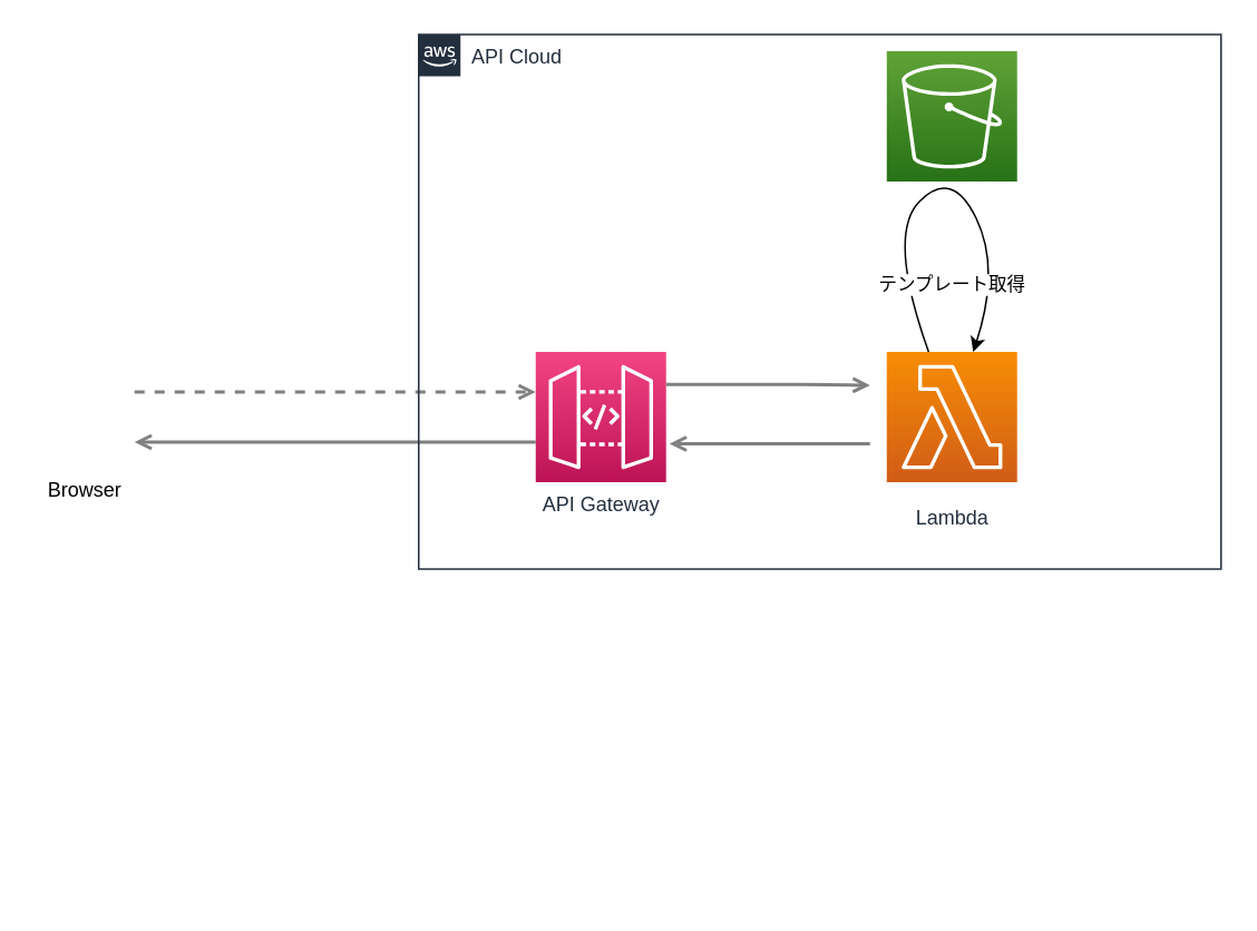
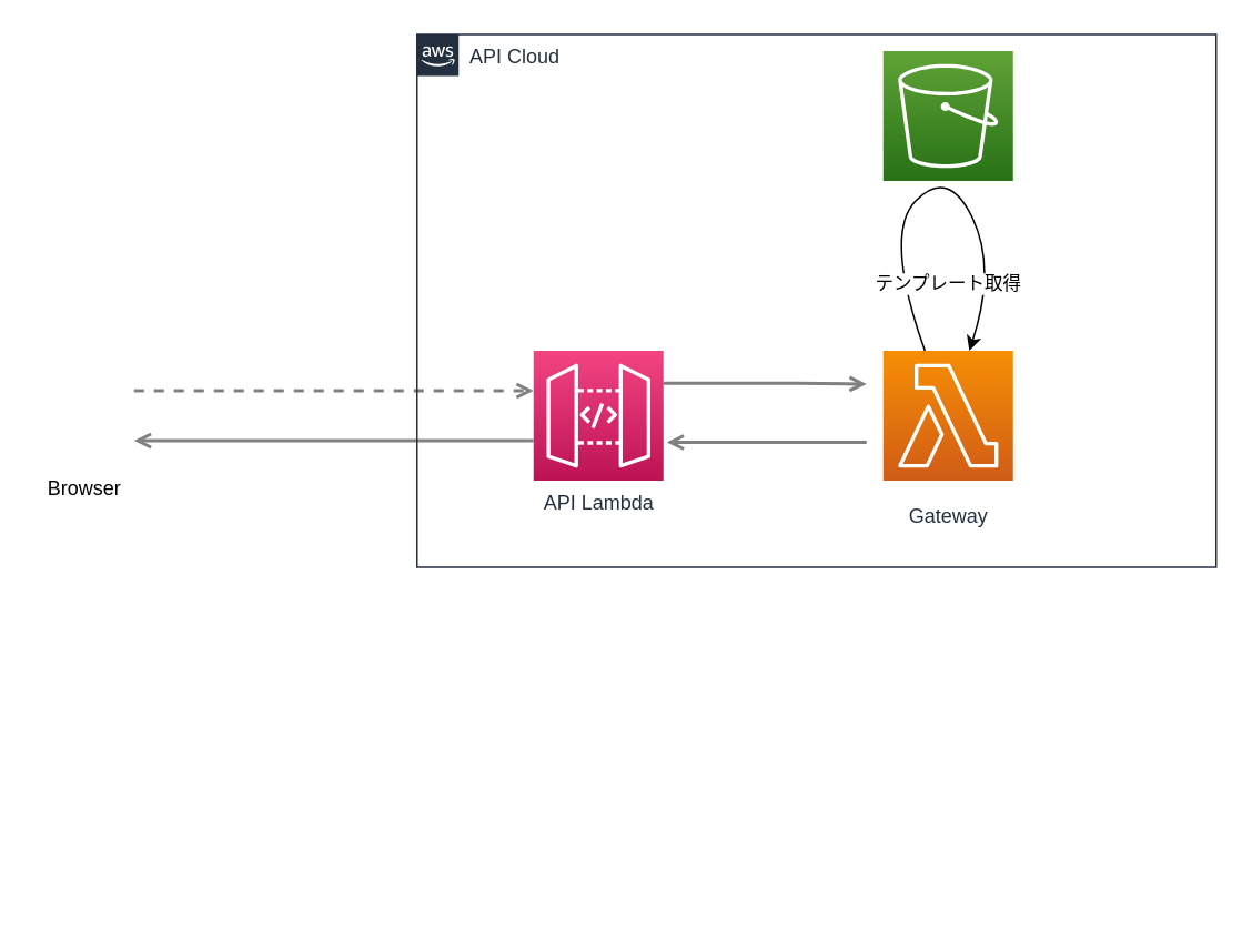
- <mxCell id="5" value="API Gateway" style="points=[[0,0,0],[0.25,0,0],[0.5,0,0],[0.75,0,0],[1,0,0],[0,1,0],[0.25,1,0],[0.5,1,0],[0.75,1,0],[1,1,0],[0,0.25,0],[0,0.5,0],[0,0.75,0],[1,0.25,0],[1,0.5,0],[1,0.75,0]];outlineConnect=0;fontColor=#232F3E;gradientColor=#F34482;gradientDirection=north;fillColor=#BC1356;strokeColor=#ffffff;dashed=0;verticalLabelPosition=bottom;verticalAlign=top;align=center;html=1;fontSize=12;fontStyle=0;aspect=fixed;shape=mxgraph.aws4.resourceIcon;resIcon=mxgraph.aws4.api_gateway;" parent="1" vertex="1"><mxGeometry x="320" y="210" width="78" height="78" as="geometry" /></mxCell>
+ <mxCell id="5" value="API Lambda" style="points=[[0,0,0],[0.25,0,0],[0.5,0,0],[0.75,0,0],[1,0,0],[0,1,0],[0.25,1,0],[0.5,1,0],[0.75,1,0],[1,1,0],[0,0.25,0],[0,0.5,0],[0,0.75,0],[1,0.25,0],[1,0.5,0],[1,0.75,0]];outlineConnect=0;fontColor=#232F3E;gradientColor=#F34482;gradientDirection=north;fillColor=#BC1356;strokeColor=#ffffff;dashed=0;verticalLabelPosition=bottom;verticalAlign=top;align=center;html=1;fontSize=12;fontStyle=0;aspect=fixed;shape=mxgraph.aws4.resourceIcon;resIcon=mxgraph.aws4.api_gateway;" parent="1" vertex="1"><mxGeometry x="320" y="210" width="78" height="78" as="geometry" /></mxCell>
- <mxCell id="4" value="Lambda" style="outlineConnect=0;fontColor=#232F3E;gradientColor=#F78E04;gradientDirection=north;fillColor=#D05C17;strokeColor=#ffffff;dashed=0;verticalLabelPosition=bottom;verticalAlign=top;align=center;html=1;fontSize=12;fontStyle=0;aspect=fixed;shape=mxgraph.aws4.resourceIcon;resIcon=mxgraph.aws4.lambda;labelBackgroundColor=#ffffff;spacingTop=8;" parent="1" vertex="1"><mxGeometry x="530" y="210" width="78" height="78" as="geometry" /></mxCell>
+ <mxCell id="4" value="Gateway" style="outlineConnect=0;fontColor=#232F3E;gradientColor=#F78E04;gradientDirection=north;fillColor=#D05C17;strokeColor=#ffffff;dashed=0;verticalLabelPosition=bottom;verticalAlign=top;align=center;html=1;fontSize=12;fontStyle=0;aspect=fixed;shape=mxgraph.aws4.resourceIcon;resIcon=mxgraph.aws4.lambda;labelBackgroundColor=#ffffff;spacingTop=8;" parent="1" vertex="1"><mxGeometry x="530" y="210" width="78" height="78" as="geometry" /></mxCell>
